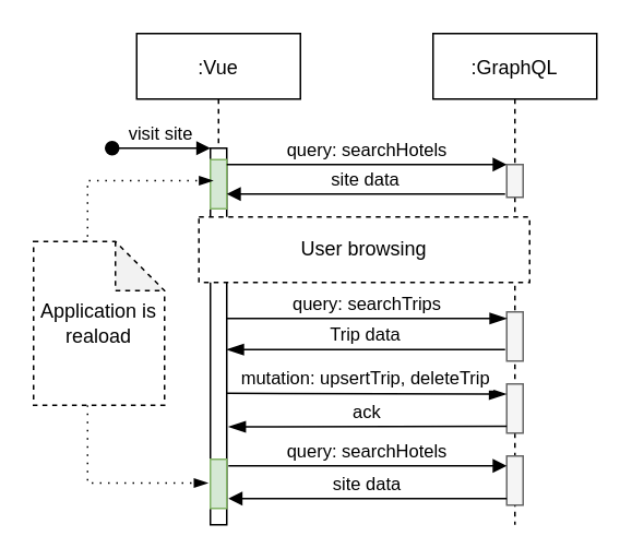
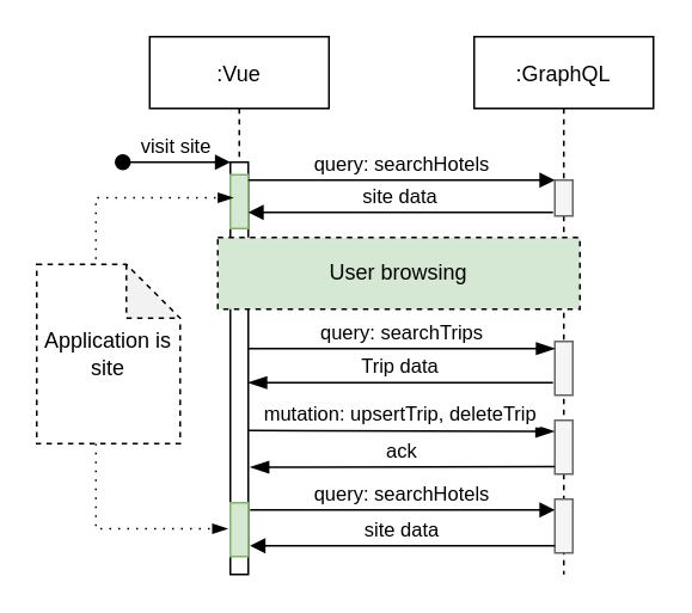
- <mxCell id="16" value="User browsing" style="rounded=0;whiteSpace=wrap;html=1;dashed=1;" parent="1" vertex="1"><mxGeometry x="121" y="132" width="202" height="40" as="geometry" /></mxCell>
+ <mxCell id="16" value="User browsing" style="rounded=0;whiteSpace=wrap;html=1;dashed=1;fillColor=#d5e8d4;" parent="1" vertex="1"><mxGeometry x="121" y="132" width="202" height="40" as="geometry" /></mxCell>
- <mxCell id="23" value="Application is reaload" style="shape=note;whiteSpace=wrap;html=1;backgroundOutline=1;darkOpacity=0.05;dashed=1;" parent="1" vertex="1"><mxGeometry x="20" y="147" width="80" height="100" as="geometry" /></mxCell>
+ <mxCell id="23" value="Application is site" style="shape=note;whiteSpace=wrap;html=1;backgroundOutline=1;darkOpacity=0.05;dashed=1;" parent="1" vertex="1"><mxGeometry x="20" y="147" width="80" height="100" as="geometry" /></mxCell>
